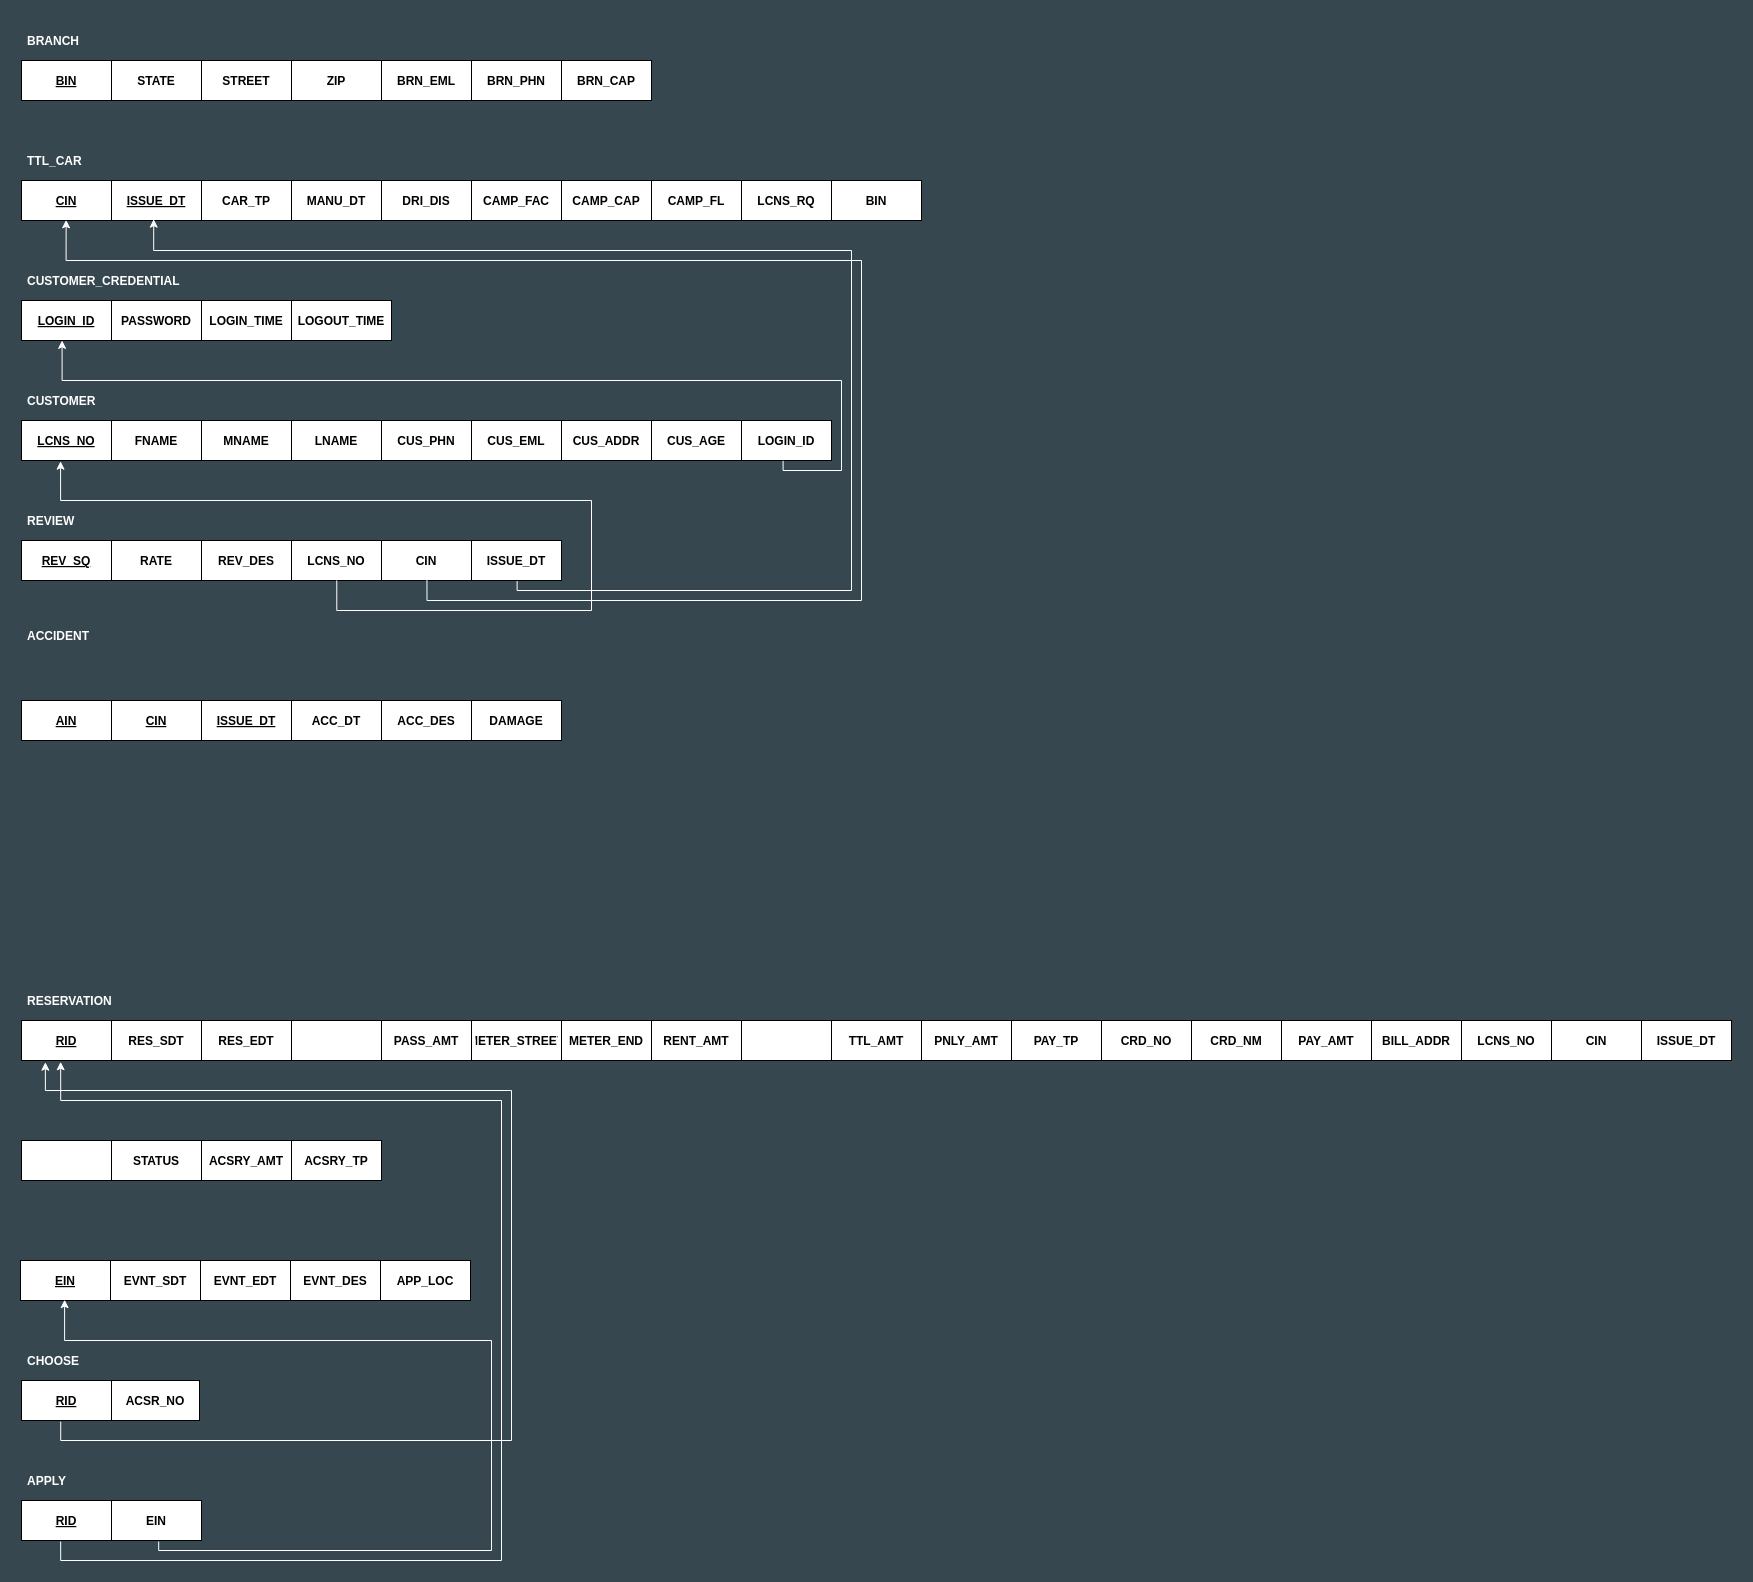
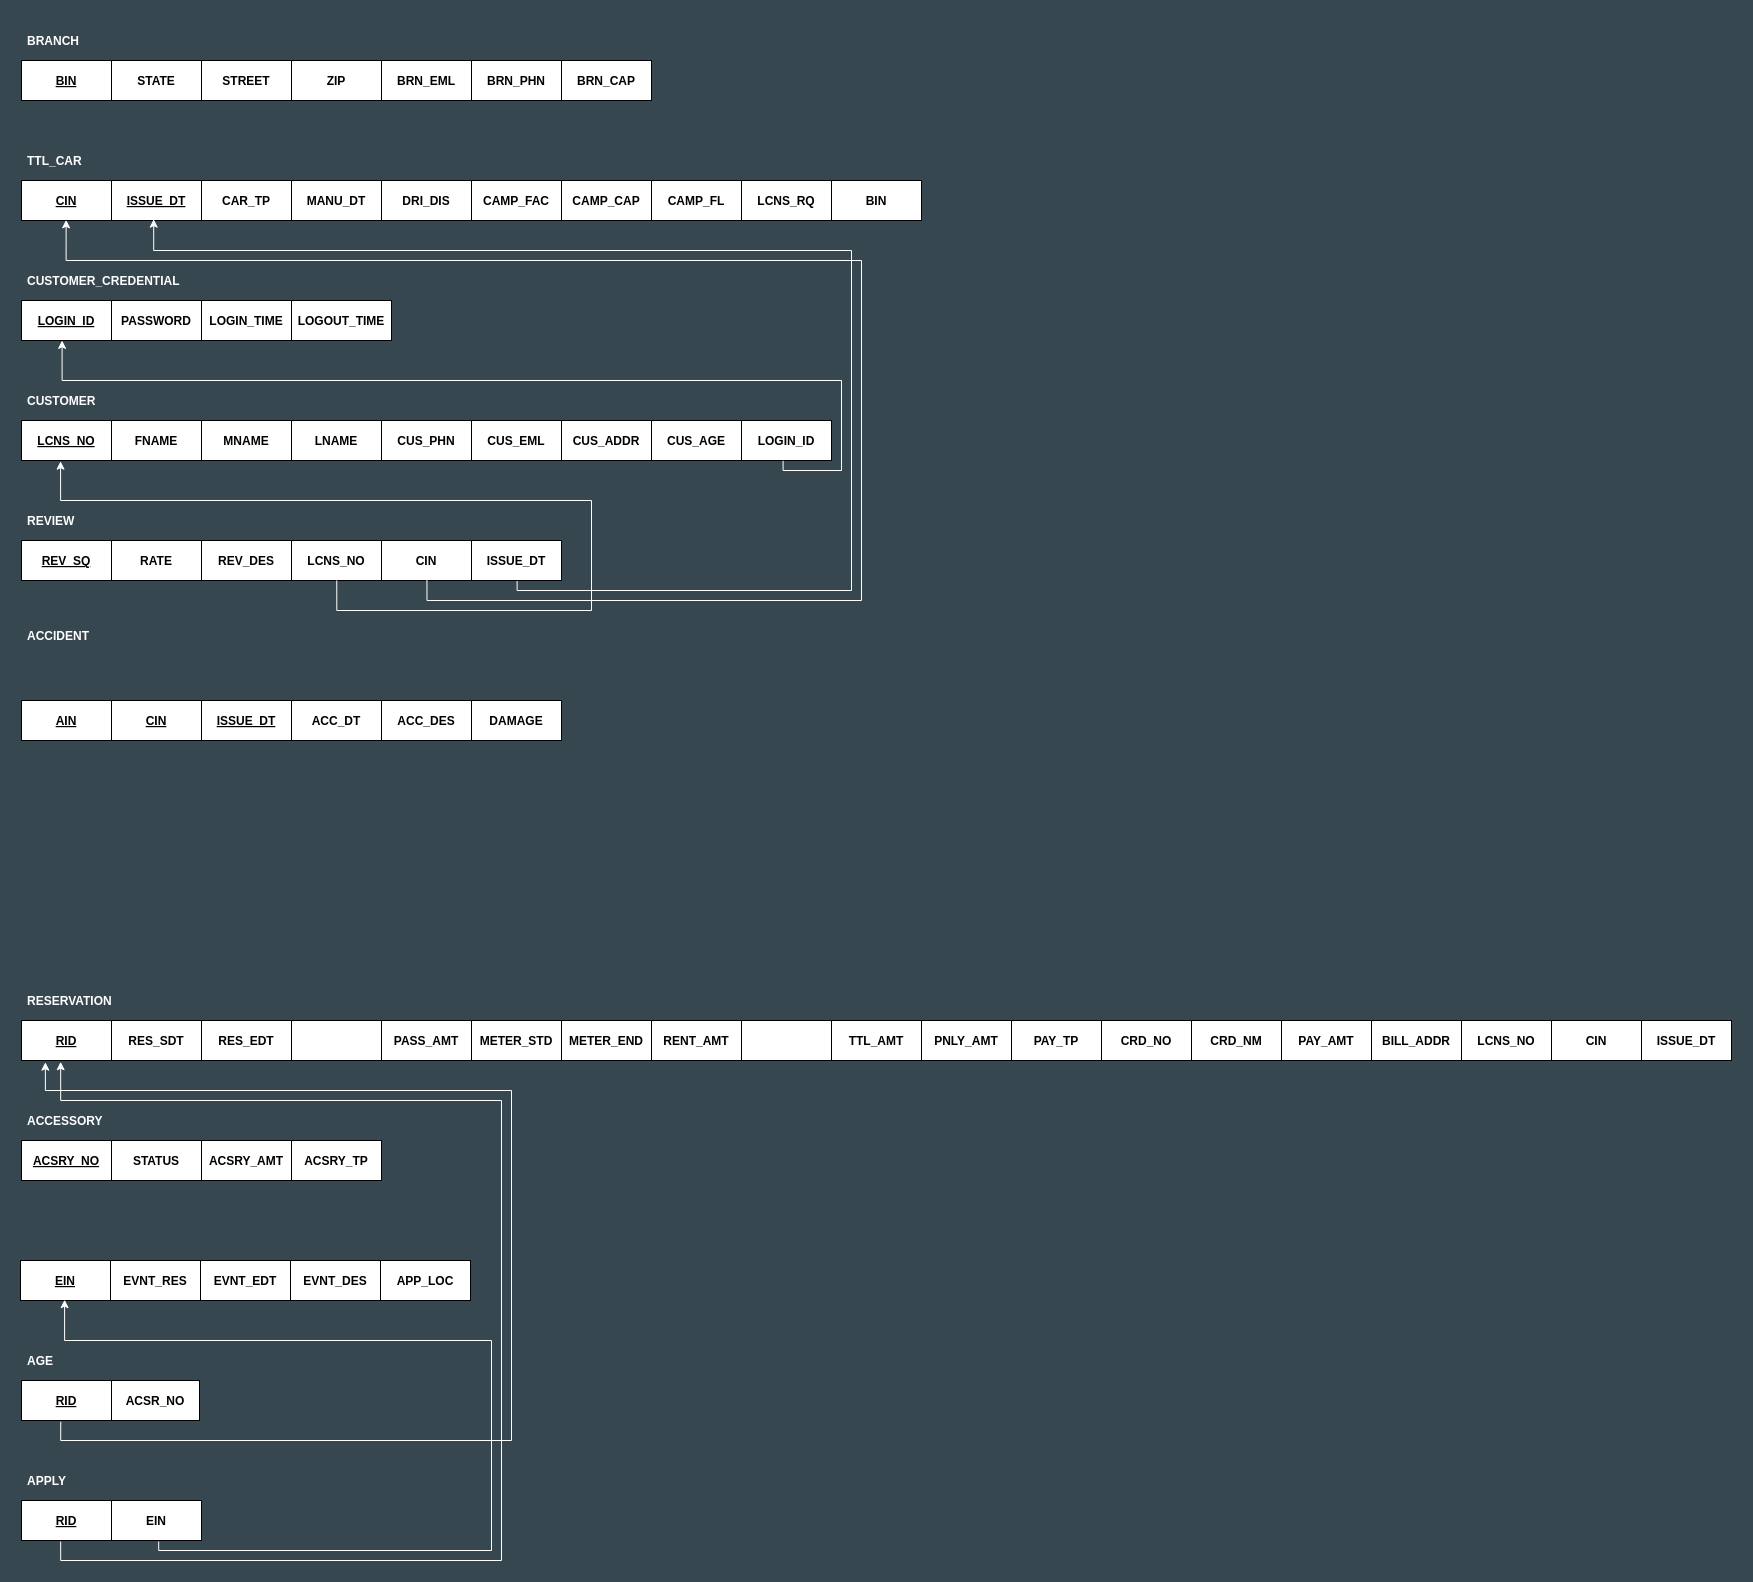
- <mxCell id="46" value="METER_STREET" style="text;strokeColor=default;fillColor=none;spacingLeft=4;spacingRight=4;overflow=hidden;rotatable=0;points=[[0,0.5],[1,0.5]];portConstraint=eastwest;fontSize=12;align=center;verticalAlign=middle;fontStyle=1" parent="1" vertex="1"><mxGeometry x="471" y="1020" width="90" height="40" as="geometry" /></mxCell>
+ <mxCell id="46" value="METER_STD" style="text;strokeColor=default;fillColor=none;spacingLeft=4;spacingRight=4;overflow=hidden;rotatable=0;points=[[0,0.5],[1,0.5]];portConstraint=eastwest;fontSize=12;align=center;verticalAlign=middle;fontStyle=1" parent="1" vertex="1"><mxGeometry x="471" y="1020" width="90" height="40" as="geometry" /></mxCell>
+ <mxCell id="75" value="ACCESSORY" style="text;strokeColor=none;fillColor=none;spacingLeft=4;spacingRight=4;overflow=hidden;rotatable=0;points=[[0,0.5],[1,0.5]];portConstraint=eastwest;fontSize=12;align=left;verticalAlign=middle;fontStyle=1;fontColor=#FFFFFF;" parent="1" vertex="1"><mxGeometry x="21" y="1100" width="90" height="40" as="geometry" /></mxCell>
+ <mxCell id="60" value="ACSRY_NO" style="text;strokeColor=default;fillColor=none;spacingLeft=4;spacingRight=4;overflow=hidden;rotatable=0;points=[[0,0.5],[1,0.5]];portConstraint=eastwest;fontSize=12;align=center;verticalAlign=middle;fontStyle=5" parent="1" vertex="1"><mxGeometry x="21" y="1140" width="90" height="40" as="geometry" /></mxCell>
- <mxCell id="19" value="EVNT_SDT" style="text;strokeColor=default;fillColor=none;spacingLeft=4;spacingRight=4;overflow=hidden;rotatable=0;points=[[0,0.5],[1,0.5]];portConstraint=eastwest;fontSize=12;align=center;verticalAlign=middle;fontStyle=1" parent="1" vertex="1"><mxGeometry x="110" y="1260" width="90" height="40" as="geometry" /></mxCell>
+ <mxCell id="19" value="EVNT_RES" style="text;strokeColor=default;fillColor=none;spacingLeft=4;spacingRight=4;overflow=hidden;rotatable=0;points=[[0,0.5],[1,0.5]];portConstraint=eastwest;fontSize=12;align=center;verticalAlign=middle;fontStyle=1" parent="1" vertex="1"><mxGeometry x="110" y="1260" width="90" height="40" as="geometry" /></mxCell>
- <mxCell id="94" value="CHOOSE" style="text;strokeColor=none;fillColor=none;spacingLeft=4;spacingRight=4;overflow=hidden;rotatable=0;points=[[0,0.5],[1,0.5]];portConstraint=eastwest;fontSize=12;align=left;verticalAlign=middle;fontStyle=1;fontColor=#FFFFFF;" vertex="1" parent="1"><mxGeometry x="21" y="1340" width="90" height="40" as="geometry" /></mxCell>
+ <mxCell id="94" value="AGE" style="text;strokeColor=none;fillColor=none;spacingLeft=4;spacingRight=4;overflow=hidden;rotatable=0;points=[[0,0.5],[1,0.5]];portConstraint=eastwest;fontSize=12;align=left;verticalAlign=middle;fontStyle=1;fontColor=#FFFFFF;" vertex="1" parent="1"><mxGeometry x="21" y="1340" width="90" height="40" as="geometry" /></mxCell>
